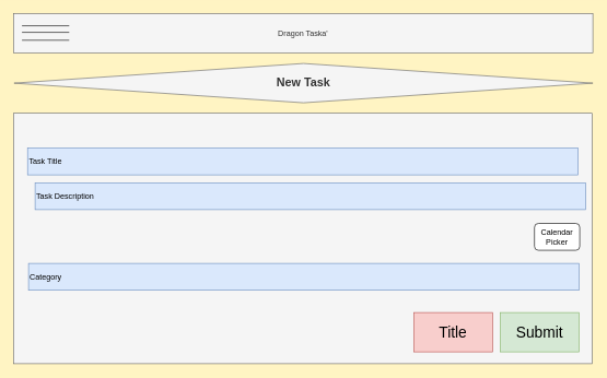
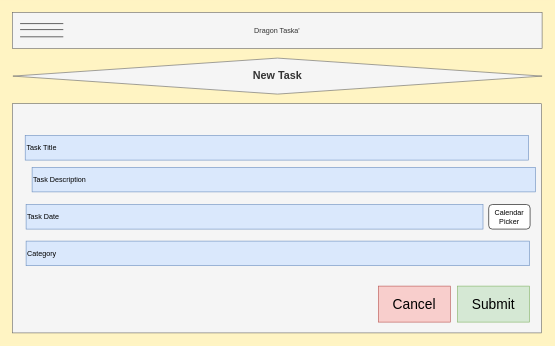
+ <mxCell id="9" value="Task Date" style="rounded=0;whiteSpace=wrap;html=1;align=left;fillColor=#dae8fc;strokeColor=#6c8ebf;" vertex="1" parent="1"><mxGeometry x="43" y="340" width="761.5" height="41" as="geometry" /></mxCell>
- <mxCell id="14" value="&lt;font style=&quot;font-size: 23px;&quot;&gt;Title&lt;/font&gt;" style="rounded=0;whiteSpace=wrap;html=1;fillColor=#f8cecc;strokeColor=#b85450;" vertex="1" parent="1"><mxGeometry x="630" y="476" width="120" height="60" as="geometry" /></mxCell>
+ <mxCell id="14" value="&lt;font style=&quot;font-size: 23px;&quot;&gt;Cancel&lt;/font&gt;" style="rounded=0;whiteSpace=wrap;html=1;fillColor=#f8cecc;strokeColor=#b85450;" vertex="1" parent="1"><mxGeometry x="630" y="476" width="120" height="60" as="geometry" /></mxCell>
